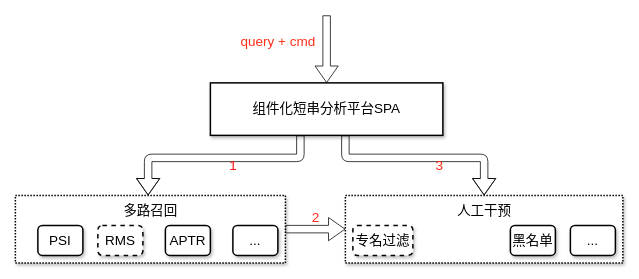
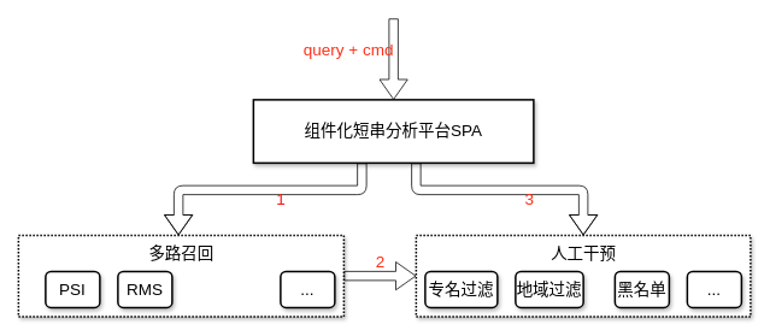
- <mxCell id="19" value="&lt;font style=&quot;font-size: 18px;&quot;&gt;query + cmd&lt;/font&gt;" style="text;html=1;align=center;verticalAlign=middle;resizable=0;points=[];autosize=1;strokeColor=none;fontSize=18;fontColor=#FF2E17;" vertex="1" parent="1"><mxGeometry x="310" y="40" width="120" height="30" as="geometry" /></mxCell>
+ <mxCell id="19" value="&lt;font style=&quot;font-size: 18px;&quot;&gt;query + cmd&lt;/font&gt;" style="text;html=1;align=center;verticalAlign=middle;resizable=0;points=[];autosize=1;strokeColor=none;fontSize=18;fontColor=#FF2E17;" vertex="1" parent="1"><mxGeometry x="325" y="40" width="120" height="30" as="geometry" /></mxCell>
- <mxCell id="4" value="&lt;font style=&quot;font-size: 18px&quot;&gt;RMS&lt;/font&gt;" style="rounded=1;whiteSpace=wrap;html=1;shadow=1;glass=0;sketch=0;fontSize=14;strokeWidth=2;gradientColor=none;dashed=1;" vertex="1" parent="1"><mxGeometry x="130" y="300" width="60" height="40" as="geometry" /></mxCell>
+ <mxCell id="4" value="&lt;font style=&quot;font-size: 18px&quot;&gt;RMS&lt;/font&gt;" style="rounded=1;whiteSpace=wrap;html=1;shadow=1;glass=0;sketch=0;fontSize=14;strokeWidth=2;gradientColor=none;" vertex="1" parent="1"><mxGeometry x="130" y="300" width="60" height="40" as="geometry" /></mxCell>
- <mxCell id="6" value="&lt;font style=&quot;font-size: 18px&quot;&gt;APTR&lt;/font&gt;" style="rounded=1;whiteSpace=wrap;html=1;shadow=1;glass=0;sketch=0;fontSize=14;strokeWidth=2;gradientColor=none;" vertex="1" parent="1"><mxGeometry x="220" y="300" width="60" height="40" as="geometry" /></mxCell>
- <mxCell id="9" value="专名过滤" style="rounded=1;whiteSpace=wrap;html=1;shadow=1;glass=0;sketch=0;fontSize=18;strokeWidth=2;gradientColor=none;dashed=1;" vertex="1" parent="1"><mxGeometry x="470" y="300" width="80" height="40" as="geometry" /></mxCell>
+ <mxCell id="9" value="专名过滤" style="rounded=1;whiteSpace=wrap;html=1;shadow=1;glass=0;sketch=0;fontSize=18;strokeWidth=2;gradientColor=none;" vertex="1" parent="1"><mxGeometry x="470" y="300" width="80" height="40" as="geometry" /></mxCell>
+ <mxCell id="8" value="地域过滤" style="rounded=1;whiteSpace=wrap;html=1;shadow=1;glass=0;sketch=0;fontSize=18;strokeWidth=2;gradientColor=none;" vertex="1" parent="1"><mxGeometry x="570" y="300" width="75" height="40" as="geometry" /></mxCell>
